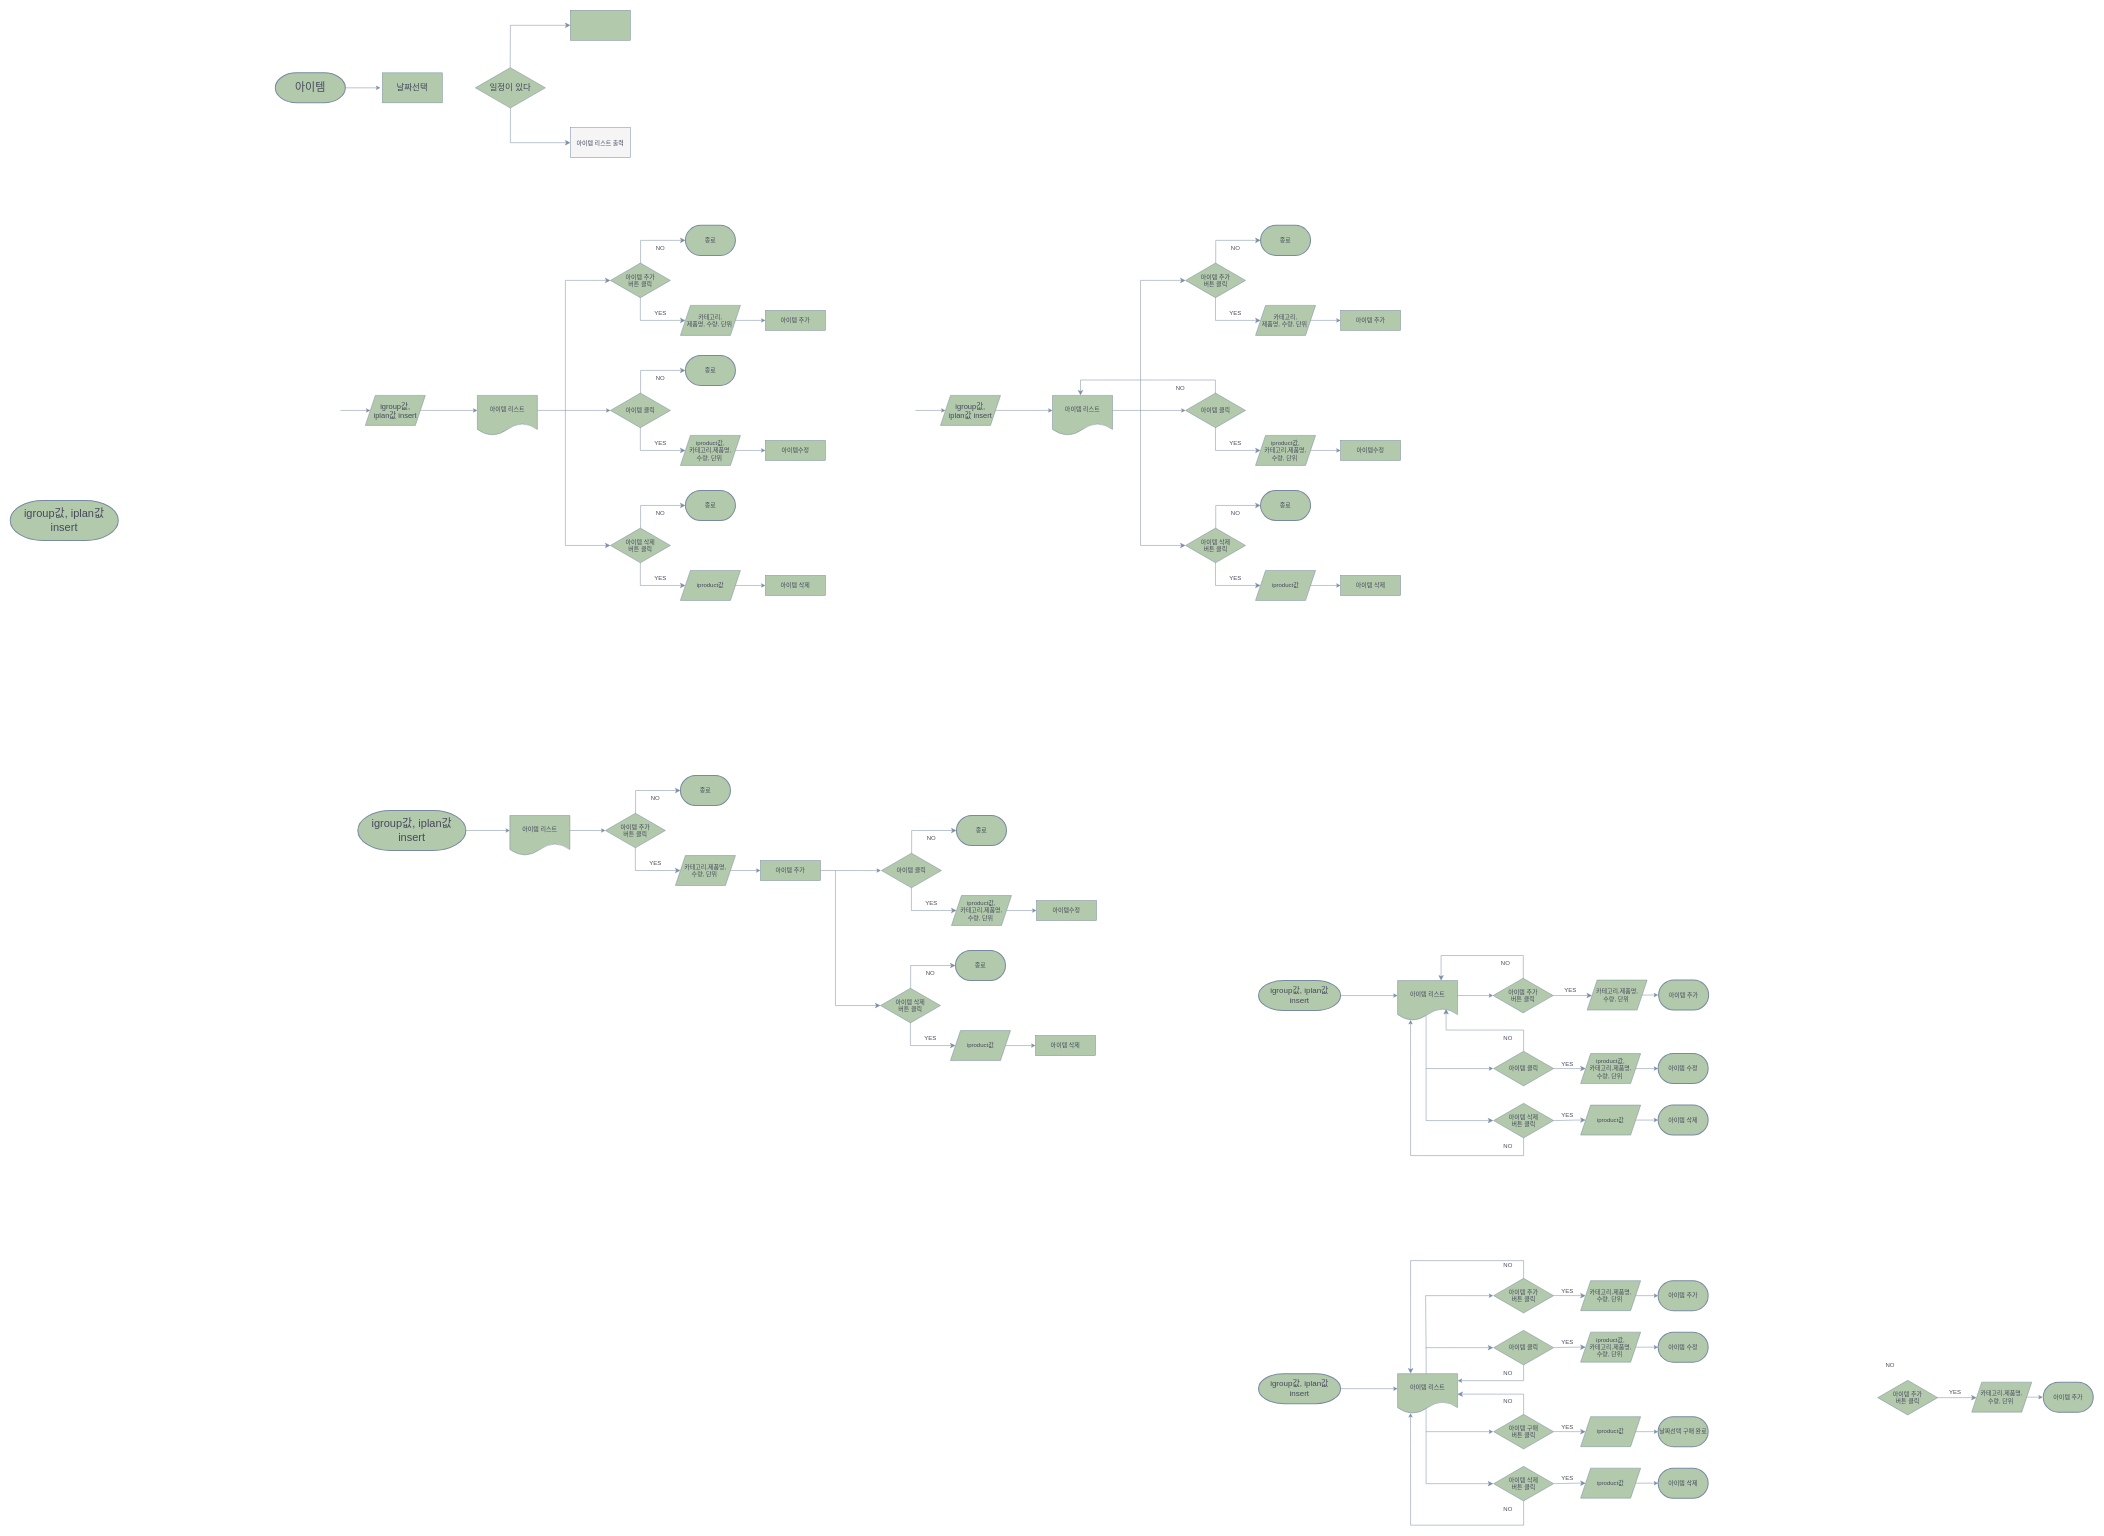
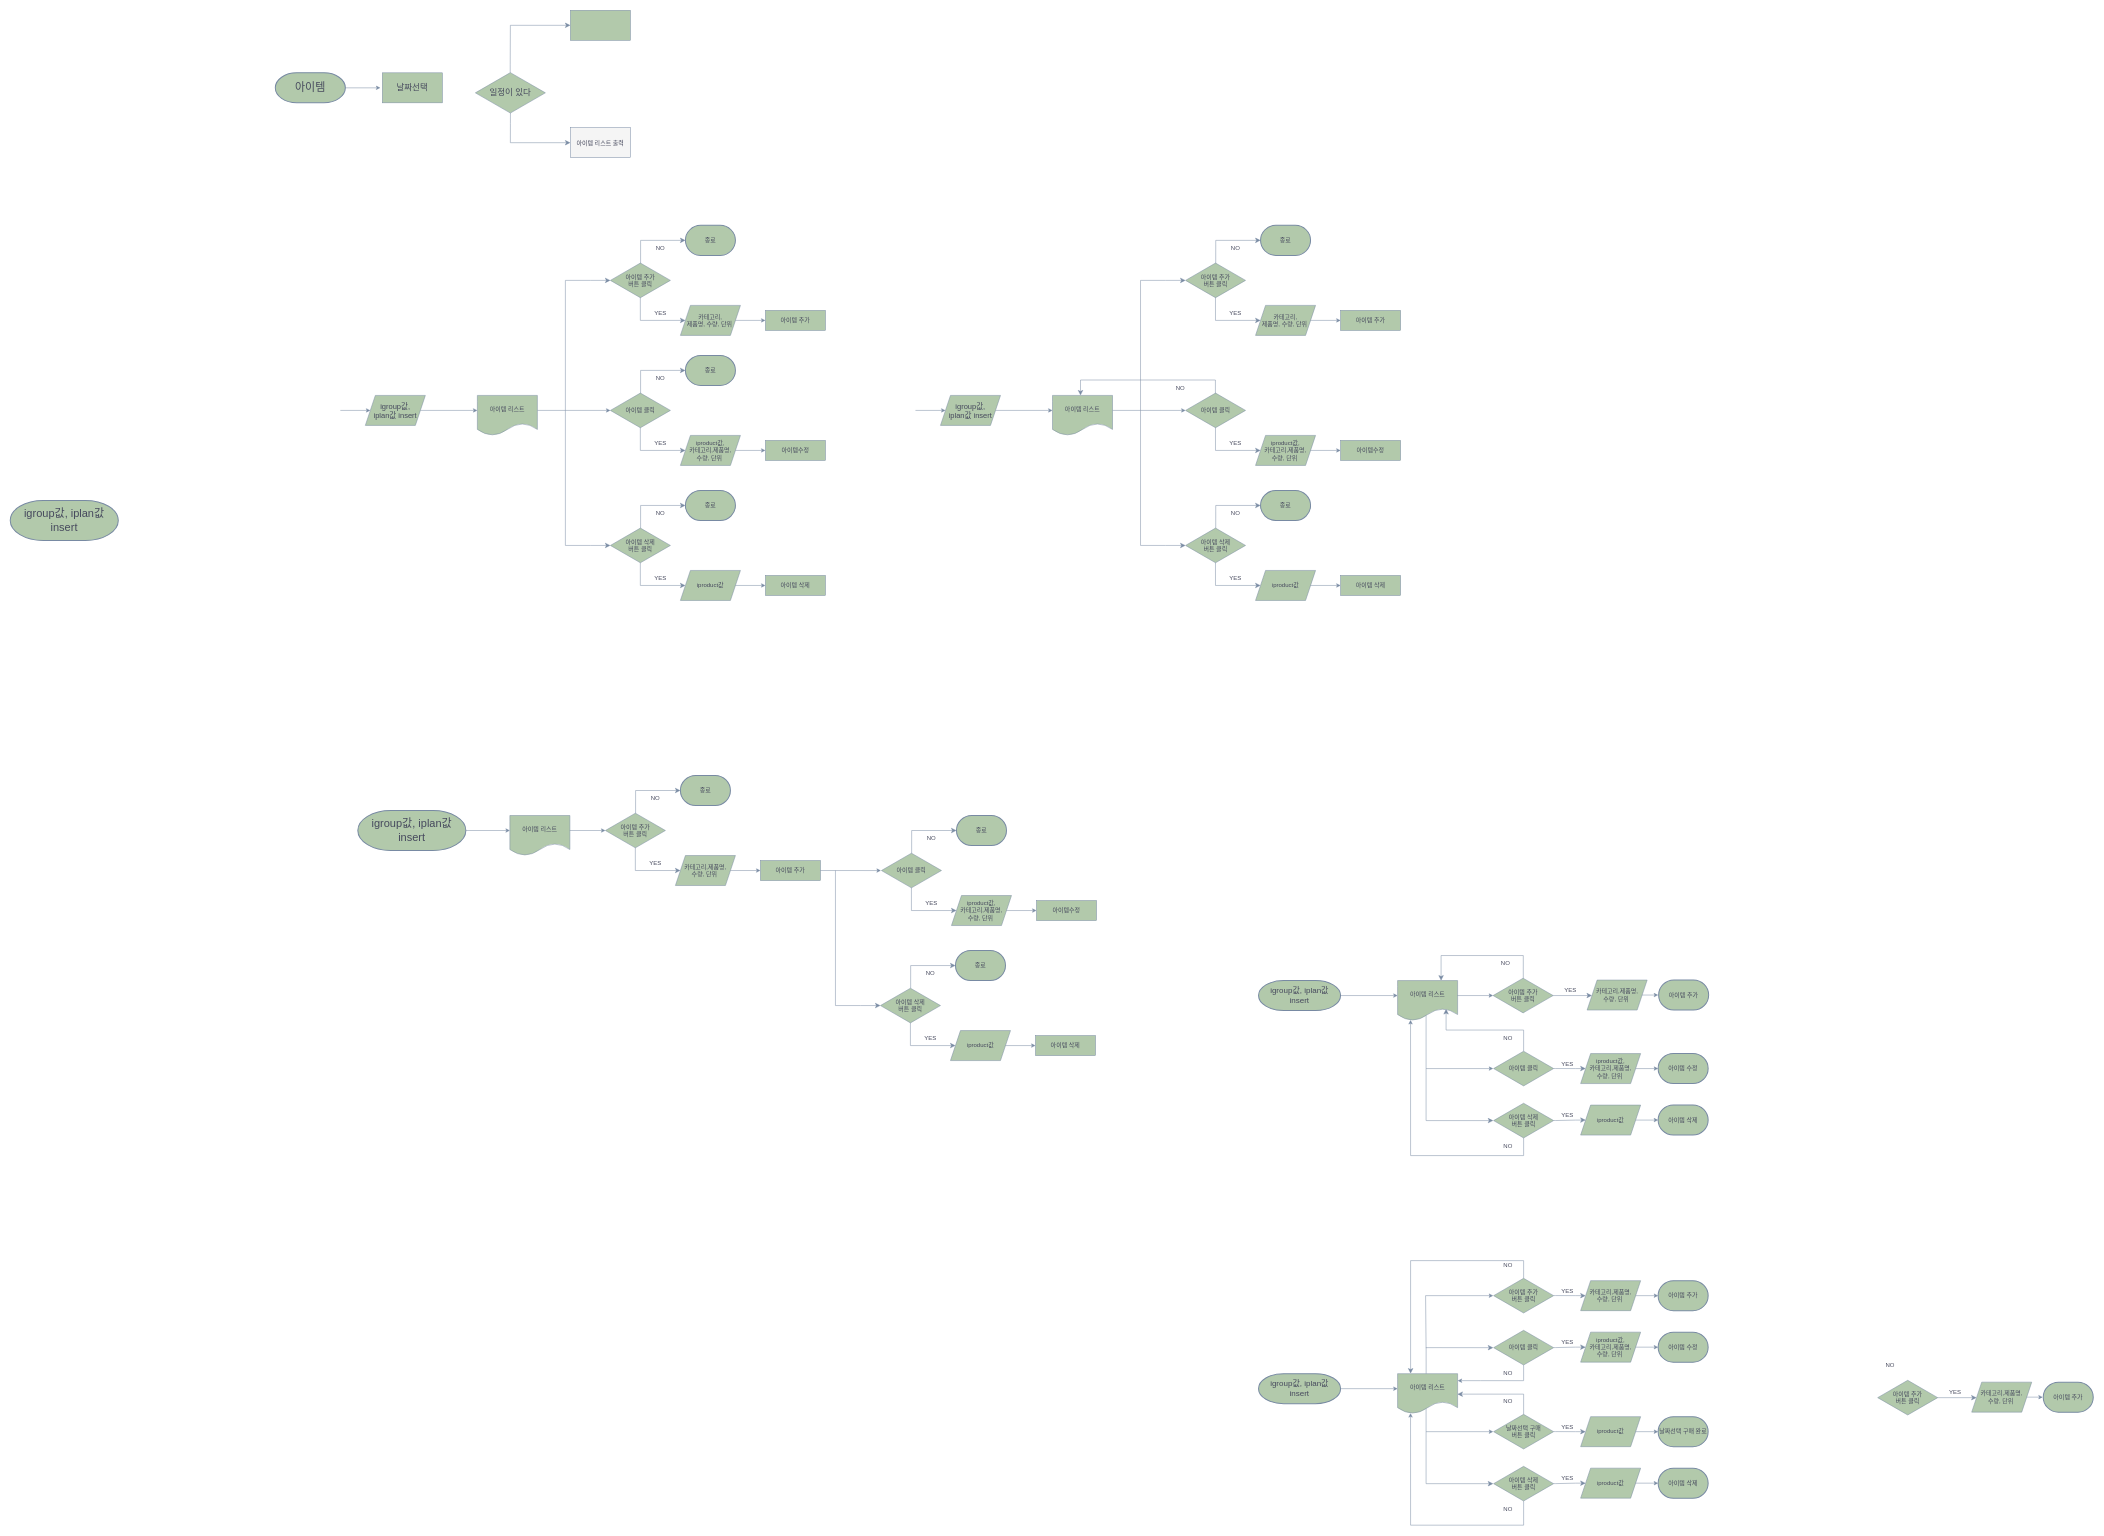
- <mxCell id="5" value="&lt;span style=&quot;font-size: 17px;&quot;&gt;일정이 있다&lt;br&gt;&lt;/span&gt;" style="html=1;whiteSpace=wrap;aspect=fixed;shape=isoRectangle;labelBackgroundColor=none;rounded=0;fillColor=#B2C9AB;strokeColor=#788AA3;fontColor=#46495D;" parent="1" vertex="1"><mxGeometry x="950" y="133" width="140" height="84" as="geometry" /></mxCell>
+ <mxCell id="5" value="&lt;span style=&quot;font-size: 17px;&quot;&gt;일정이 있다&lt;br&gt;&lt;/span&gt;" style="html=1;whiteSpace=wrap;aspect=fixed;shape=isoRectangle;labelBackgroundColor=none;rounded=0;fillColor=#B2C9AB;strokeColor=#788AA3;fontColor=#46495D;" parent="1" vertex="1"><mxGeometry x="950" y="143" width="140" height="84" as="geometry" /></mxCell>
- <mxCell id="150" value="아이템 구매&lt;br&gt;버튼 클릭" style="html=1;whiteSpace=wrap;aspect=fixed;shape=isoRectangle;labelBackgroundColor=none;rounded=0;fillColor=#B2C9AB;strokeColor=#788AA3;fontColor=#46495D;" vertex="1" parent="1"><mxGeometry x="2986" y="2826" width="120" height="72" as="geometry" /></mxCell>
+ <mxCell id="150" value="날짜선택 구매&lt;br&gt;버튼 클릭" style="html=1;whiteSpace=wrap;aspect=fixed;shape=isoRectangle;labelBackgroundColor=none;rounded=0;fillColor=#B2C9AB;strokeColor=#788AA3;fontColor=#46495D;" vertex="1" parent="1"><mxGeometry x="2986" y="2826" width="120" height="72" as="geometry" /></mxCell>
